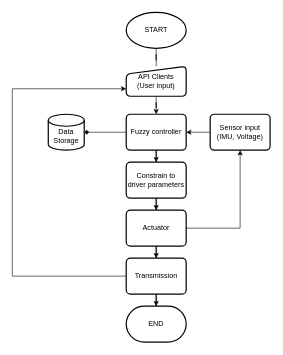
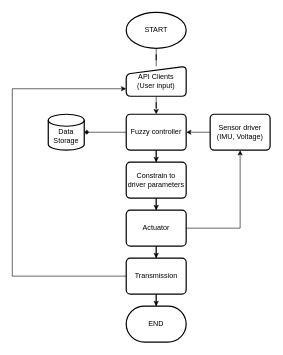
- <mxCell id="13" value="Sensor input&lt;br&gt;(IMU, Voltage)" style="rounded=1;whiteSpace=wrap;html=1;absoluteArcSize=1;arcSize=14;strokeWidth=2;" vertex="1" parent="1"><mxGeometry x="350" y="190" width="100" height="60" as="geometry" /></mxCell>
+ <mxCell id="13" value="Sensor driver&lt;br&gt;(IMU, Voltage)" style="rounded=1;whiteSpace=wrap;html=1;absoluteArcSize=1;arcSize=14;strokeWidth=2;" vertex="1" parent="1"><mxGeometry x="350" y="190" width="100" height="60" as="geometry" /></mxCell>
